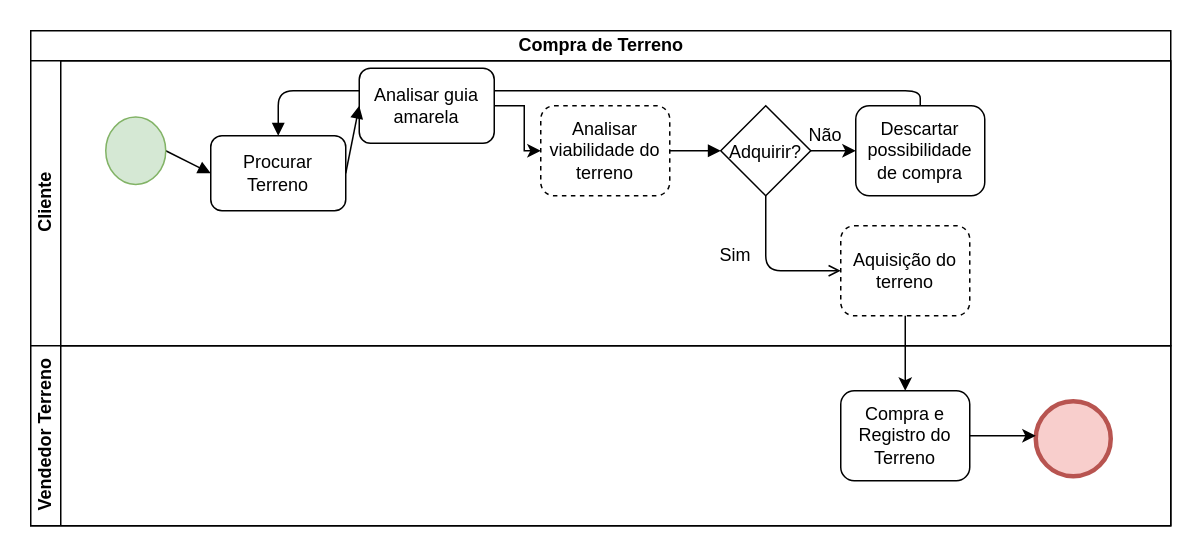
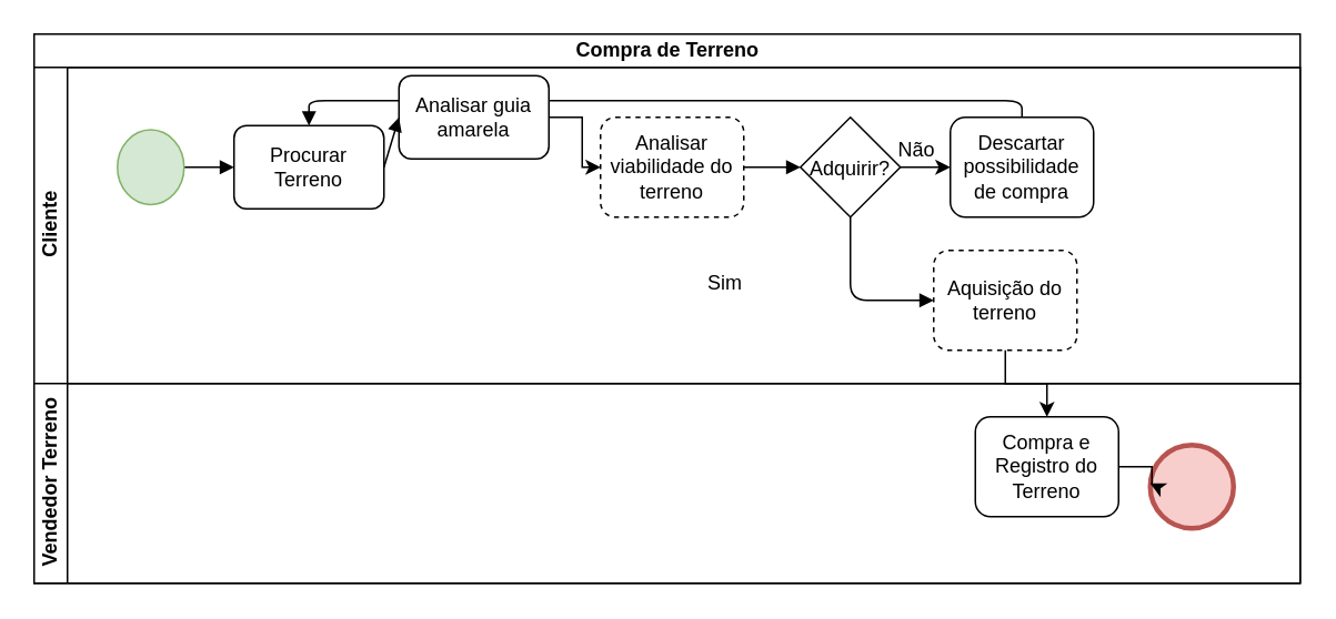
- <mxCell id="4" value="Procurar Terreno" style="shape=ext;rounded=1;html=1;whiteSpace=wrap;" parent="3" vertex="1"><mxGeometry x="120" y="50" width="90" height="50" as="geometry" /></mxCell>
+ <mxCell id="4" value="Procurar Terreno" style="shape=ext;rounded=1;html=1;whiteSpace=wrap;" parent="3" vertex="1"><mxGeometry x="120" y="35" width="90" height="50" as="geometry" /></mxCell>
- <mxCell id="12" value="Sim" style="text;html=1;strokeColor=none;fillColor=none;align=center;verticalAlign=middle;whiteSpace=wrap;rounded=0;" parent="3" vertex="1"><mxGeometry x="450" y="120" width="40" height="20" as="geometry" /></mxCell>
+ <mxCell id="12" value="Sim" style="text;html=1;strokeColor=none;fillColor=none;align=center;verticalAlign=middle;whiteSpace=wrap;rounded=0;" parent="3" vertex="1"><mxGeometry x="395" y="120" width="40" height="20" as="geometry" /></mxCell>
- <mxCell id="10" value="" style="endArrow=open;endFill=1;endSize=6;html=1;exitX=0.5;exitY=1;exitDx=0;exitDy=0;entryX=0;entryY=0.5;entryDx=0;entryDy=0;" parent="3" target="9" edge="1" source="13"><mxGeometry width="100" relative="1" as="geometry"><mxPoint x="485" y="85" as="sourcePoint" /><mxPoint x="420" y="230" as="targetPoint" /><Array as="points"><mxPoint x="490" y="140" /></Array></mxGeometry></mxCell>
+ <mxCell id="10" value="" style="endArrow=block;endFill=1;endSize=6;html=1;exitX=0.5;exitY=1;exitDx=0;exitDy=0;entryX=0;entryY=0.5;entryDx=0;entryDy=0;" parent="3" target="9" edge="1" source="13"><mxGeometry width="100" relative="1" as="geometry"><mxPoint x="485" y="85" as="sourcePoint" /><mxPoint x="420" y="230" as="targetPoint" /><Array as="points"><mxPoint x="490" y="140" /></Array></mxGeometry></mxCell>
- <mxCell id="18" value="Compra e Registro do Terreno" style="whiteSpace=wrap;html=1;rounded=1;" parent="16" vertex="1"><mxGeometry x="540" y="30" width="86" height="60" as="geometry" /></mxCell>
+ <mxCell id="18" value="Compra e Registro do Terreno" style="whiteSpace=wrap;html=1;rounded=1;" parent="16" vertex="1"><mxGeometry x="565" y="20" width="86" height="60" as="geometry" /></mxCell>
